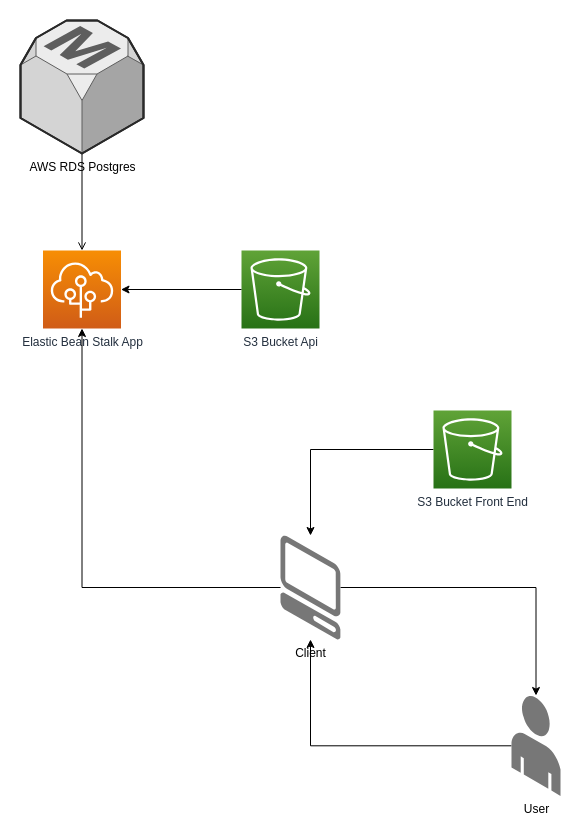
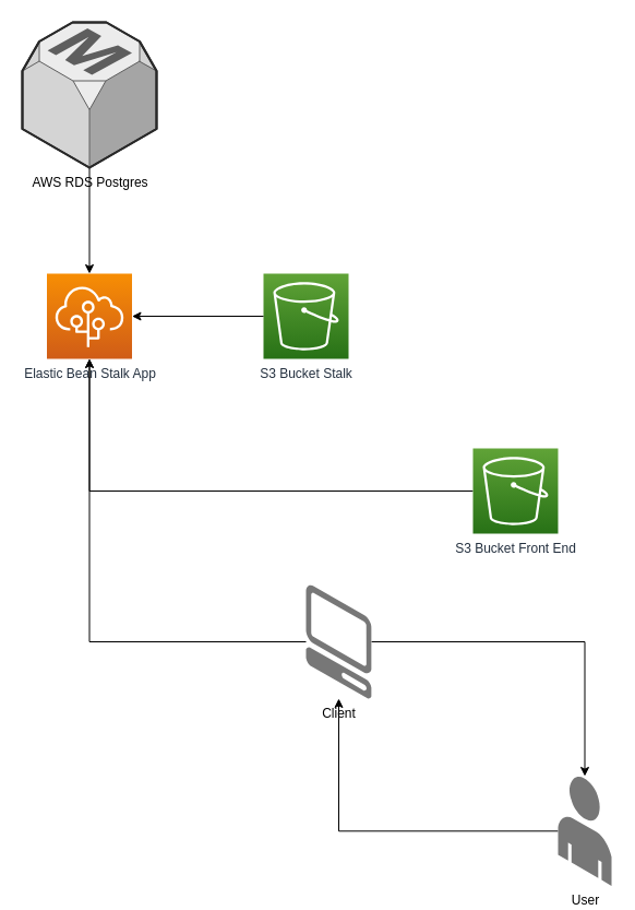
- <mxCell id="2" value="" style="edgeStyle=orthogonalEdgeStyle;rounded=0;orthogonalLoop=1;jettySize=auto;html=1;endArrow=open;" parent="1" source="3" target="7" edge="1"><mxGeometry relative="1" as="geometry"><mxPoint x="80" y="310" as="targetPoint" /></mxGeometry></mxCell>
+ <mxCell id="2" value="" style="edgeStyle=orthogonalEdgeStyle;rounded=0;orthogonalLoop=1;jettySize=auto;html=1;" parent="1" source="3" target="7" edge="1"><mxGeometry relative="1" as="geometry"><mxPoint x="80" y="310" as="targetPoint" /></mxGeometry></mxCell>
- <mxCell id="6" value="S3 Bucket Api" style="sketch=0;points=[[0,0,0],[0.25,0,0],[0.5,0,0],[0.75,0,0],[1,0,0],[0,1,0],[0.25,1,0],[0.5,1,0],[0.75,1,0],[1,1,0],[0,0.25,0],[0,0.5,0],[0,0.75,0],[1,0.25,0],[1,0.5,0],[1,0.75,0]];outlineConnect=0;fontColor=#232F3E;gradientColor=#60A337;gradientDirection=north;fillColor=#277116;strokeColor=#ffffff;dashed=0;verticalLabelPosition=bottom;verticalAlign=top;align=center;html=1;fontSize=12;fontStyle=0;aspect=fixed;shape=mxgraph.aws4.resourceIcon;resIcon=mxgraph.aws4.s3;" parent="1" vertex="1"><mxGeometry x="241" y="250" width="78" height="78" as="geometry" /></mxCell>
+ <mxCell id="6" value="S3 Bucket Stalk" style="sketch=0;points=[[0,0,0],[0.25,0,0],[0.5,0,0],[0.75,0,0],[1,0,0],[0,1,0],[0.25,1,0],[0.5,1,0],[0.75,1,0],[1,1,0],[0,0.25,0],[0,0.5,0],[0,0.75,0],[1,0.25,0],[1,0.5,0],[1,0.75,0]];outlineConnect=0;fontColor=#232F3E;gradientColor=#60A337;gradientDirection=north;fillColor=#277116;strokeColor=#ffffff;dashed=0;verticalLabelPosition=bottom;verticalAlign=top;align=center;html=1;fontSize=12;fontStyle=0;aspect=fixed;shape=mxgraph.aws4.resourceIcon;resIcon=mxgraph.aws4.s3;" parent="1" vertex="1"><mxGeometry x="241" y="250" width="78" height="78" as="geometry" /></mxCell>
- <mxCell id="12" value="" style="edgeStyle=orthogonalEdgeStyle;rounded=0;orthogonalLoop=1;jettySize=auto;html=1;entryX=0.5;entryY=1;entryDx=0;entryDy=0;entryPerimeter=0;" parent="1" source="13" target="7" edge="1"><mxGeometry relative="1" as="geometry"><mxPoint x="310" y="632" as="targetPoint" /></mxGeometry></mxCell>
+ <mxCell id="12" value="" style="edgeStyle=orthogonalEdgeStyle;rounded=0;orthogonalLoop=1;jettySize=auto;html=1;entryX=0.5;entryY=1;entryDx=0;entryDy=0;entryPerimeter=0;endArrow=open;" parent="1" source="13" target="7" edge="1"><mxGeometry relative="1" as="geometry"><mxPoint x="310" y="632" as="targetPoint" /></mxGeometry></mxCell>
- <mxCell id="9" value="" style="edgeStyle=orthogonalEdgeStyle;rounded=0;orthogonalLoop=1;jettySize=auto;html=1;" parent="1" source="10" target="13" edge="1"><mxGeometry relative="1" as="geometry" /></mxCell>
+ <mxCell id="9" value="" style="edgeStyle=orthogonalEdgeStyle;rounded=0;orthogonalLoop=1;jettySize=auto;html=1;" parent="1" source="10" target="7" edge="1"><mxGeometry relative="1" as="geometry" /></mxCell>
- <mxCell id="5" value="User" style="verticalLabelPosition=bottom;html=1;verticalAlign=top;strokeWidth=1;align=center;outlineConnect=0;dashed=0;outlineConnect=0;shape=mxgraph.aws3d.end_user;strokeColor=none;fillColor=#777777;aspect=fixed;" parent="1" vertex="1"><mxGeometry x="511" y="695" width="49" height="100.46" as="geometry" /></mxCell>
+ <mxCell id="5" value="User" style="verticalLabelPosition=bottom;html=1;verticalAlign=top;strokeWidth=1;align=center;outlineConnect=0;dashed=0;outlineConnect=0;shape=mxgraph.aws3d.end_user;strokeColor=none;fillColor=#777777;aspect=fixed;" parent="1" vertex="1"><mxGeometry x="511" y="710" width="49" height="100.46" as="geometry" /></mxCell>
